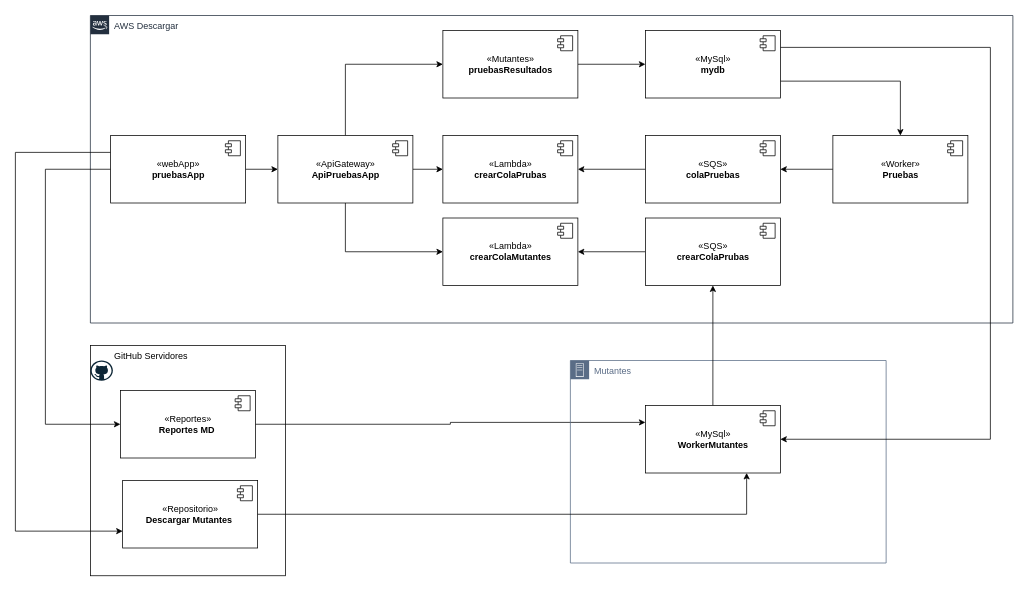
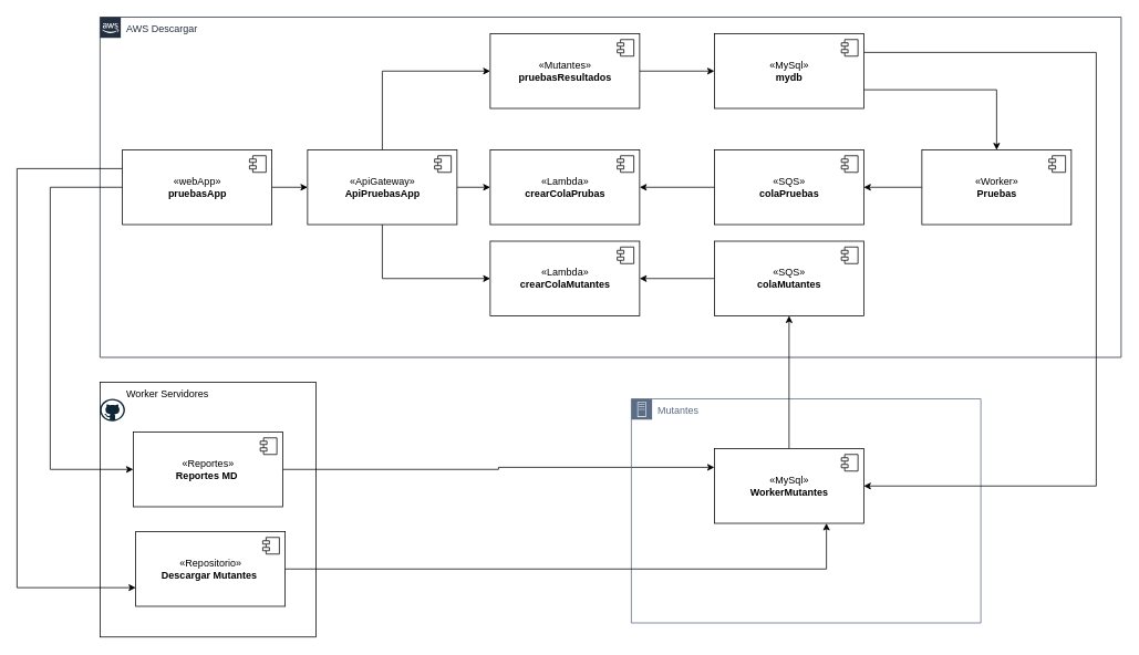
- <mxCell id="14" value="«SQS»&lt;br&gt;&lt;b&gt;crearColaPrubas&lt;/b&gt;" style="html=1;dropTarget=0;" vertex="1" parent="1"><mxGeometry x="860" y="290" width="180" height="90" as="geometry" /></mxCell>
+ <mxCell id="14" value="«SQS»&lt;br&gt;&lt;b&gt;colaMutantes&lt;/b&gt;" style="html=1;dropTarget=0;" vertex="1" parent="1"><mxGeometry x="860" y="290" width="180" height="90" as="geometry" /></mxCell>
- <mxCell id="2" value="&lt;div&gt;&lt;span&gt;&amp;nbsp; &amp;nbsp; &amp;nbsp; &amp;nbsp; &amp;nbsp;GitHub Servidores&lt;/span&gt;&lt;/div&gt;" style="rounded=0;whiteSpace=wrap;html=1;verticalAlign=top;align=left;" vertex="1" parent="1"><mxGeometry x="120" y="460" width="260" height="307" as="geometry" /></mxCell>
+ <mxCell id="2" value="&lt;div&gt;&lt;span&gt;&amp;nbsp; &amp;nbsp; &amp;nbsp; &amp;nbsp; &amp;nbsp;Worker Servidores&lt;/span&gt;&lt;/div&gt;" style="rounded=0;whiteSpace=wrap;html=1;verticalAlign=top;align=left;" vertex="1" parent="1"><mxGeometry x="120" y="460" width="260" height="307" as="geometry" /></mxCell>
